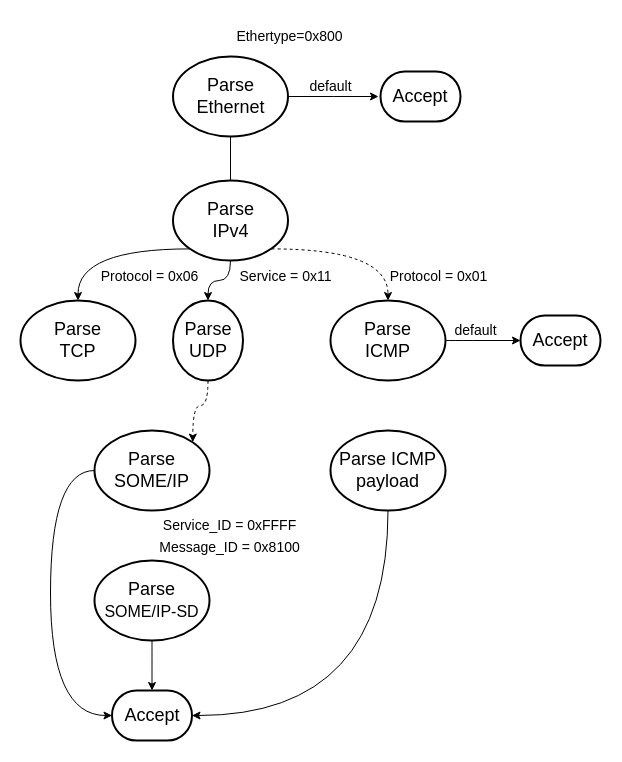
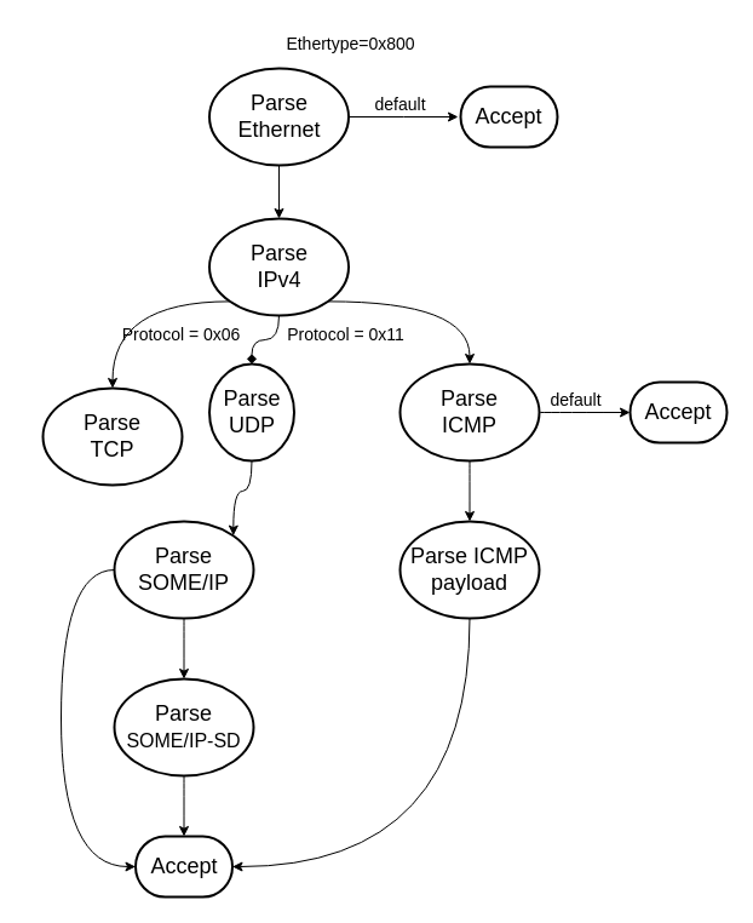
- <mxCell id="3" style="edgeStyle=orthogonalEdgeStyle;rounded=0;orthogonalLoop=1;jettySize=auto;html=1;exitX=0.5;exitY=1;exitDx=0;exitDy=0;exitPerimeter=0;entryX=0.5;entryY=0;entryDx=0;entryDy=0;entryPerimeter=0;fontSize=18;endArrow=none;" edge="1" parent="1" source="4" target="10"><mxGeometry relative="1" as="geometry" /></mxCell>
+ <mxCell id="3" style="edgeStyle=orthogonalEdgeStyle;rounded=0;orthogonalLoop=1;jettySize=auto;html=1;exitX=0.5;exitY=1;exitDx=0;exitDy=0;exitPerimeter=0;entryX=0.5;entryY=0;entryDx=0;entryDy=0;entryPerimeter=0;fontSize=18;" edge="1" parent="1" source="4" target="10"><mxGeometry relative="1" as="geometry" /></mxCell>
- <mxCell id="8" style="edgeStyle=orthogonalEdgeStyle;curved=1;rounded=0;orthogonalLoop=1;jettySize=auto;html=1;exitX=0.855;exitY=0.855;exitDx=0;exitDy=0;exitPerimeter=0;fontSize=14;dashed=1;" edge="1" parent="1" source="10" target="16"><mxGeometry relative="1" as="geometry" /></mxCell>
+ <mxCell id="8" style="edgeStyle=orthogonalEdgeStyle;curved=1;rounded=0;orthogonalLoop=1;jettySize=auto;html=1;exitX=0.855;exitY=0.855;exitDx=0;exitDy=0;exitPerimeter=0;fontSize=14;" edge="1" parent="1" source="10" target="16"><mxGeometry relative="1" as="geometry" /></mxCell>
- <mxCell id="18" value="&lt;font style=&quot;font-size: 14px&quot;&gt;Service = 0x11&lt;/font&gt;" style="text;html=1;align=center;verticalAlign=middle;resizable=0;points=[];autosize=1;strokeColor=none;fillColor=none;fontSize=18;" vertex="1" parent="1"><mxGeometry x="230" y="260" width="110" height="30" as="geometry" /></mxCell>
+ <mxCell id="18" value="&lt;font style=&quot;font-size: 14px&quot;&gt;Protocol = 0x11&lt;/font&gt;" style="text;html=1;align=center;verticalAlign=middle;resizable=0;points=[];autosize=1;strokeColor=none;fillColor=none;fontSize=18;" vertex="1" parent="1"><mxGeometry x="230" y="260" width="110" height="30" as="geometry" /></mxCell>
- <mxCell id="17" value="&lt;font style=&quot;font-size: 14px&quot;&gt;Protocol = 0x01&lt;/font&gt;" style="text;html=1;align=center;verticalAlign=middle;resizable=0;points=[];autosize=1;strokeColor=none;fillColor=none;fontSize=18;" vertex="1" parent="1"><mxGeometry x="383" y="260" width="110" height="30" as="geometry" /></mxCell>
- <mxCell id="9" style="edgeStyle=orthogonalEdgeStyle;curved=1;rounded=0;orthogonalLoop=1;jettySize=auto;html=1;exitX=0.5;exitY=1;exitDx=0;exitDy=0;exitPerimeter=0;fontSize=14;" edge="1" parent="1" source="10" target="12"><mxGeometry relative="1" as="geometry" /></mxCell>
+ <mxCell id="9" style="edgeStyle=orthogonalEdgeStyle;curved=1;rounded=0;orthogonalLoop=1;jettySize=auto;html=1;exitX=0.5;exitY=1;exitDx=0;exitDy=0;exitPerimeter=0;fontSize=14;endArrow=diamond;" edge="1" parent="1" source="10" target="12"><mxGeometry relative="1" as="geometry" /></mxCell>
- <mxCell id="13" value="Parse &lt;br&gt;TCP" style="strokeWidth=2;html=1;shape=mxgraph.flowchart.start_1;whiteSpace=wrap;fontSize=18;" vertex="1" parent="1"><mxGeometry x="20" y="300" width="115" height="80" as="geometry" /></mxCell>
+ <mxCell id="13" value="Parse &lt;br&gt;TCP" style="strokeWidth=2;html=1;shape=mxgraph.flowchart.start_1;whiteSpace=wrap;fontSize=18;" vertex="1" parent="1"><mxGeometry x="35" y="320" width="115" height="80" as="geometry" /></mxCell>
+ <mxCell id="15" style="edgeStyle=orthogonalEdgeStyle;curved=1;rounded=0;orthogonalLoop=1;jettySize=auto;html=1;exitX=0.5;exitY=1;exitDx=0;exitDy=0;exitPerimeter=0;fontSize=14;" edge="1" parent="1" source="16" target="27"><mxGeometry relative="1" as="geometry" /></mxCell>
- <mxCell id="11" style="edgeStyle=orthogonalEdgeStyle;curved=1;rounded=0;orthogonalLoop=1;jettySize=auto;html=1;exitX=0.5;exitY=1;exitDx=0;exitDy=0;exitPerimeter=0;entryX=0.855;entryY=0.145;entryDx=0;entryDy=0;entryPerimeter=0;fontSize=14;dashed=1;" edge="1" parent="1" source="12" target="25"><mxGeometry relative="1" as="geometry" /></mxCell>
+ <mxCell id="11" style="edgeStyle=orthogonalEdgeStyle;curved=1;rounded=0;orthogonalLoop=1;jettySize=auto;html=1;exitX=0.5;exitY=1;exitDx=0;exitDy=0;exitPerimeter=0;entryX=0.855;entryY=0.145;entryDx=0;entryDy=0;entryPerimeter=0;fontSize=14;" edge="1" parent="1" source="12" target="25"><mxGeometry relative="1" as="geometry" /></mxCell>
+ <mxCell id="23" style="edgeStyle=orthogonalEdgeStyle;curved=1;rounded=0;orthogonalLoop=1;jettySize=auto;html=1;exitX=0.5;exitY=1;exitDx=0;exitDy=0;exitPerimeter=0;fontSize=16;" edge="1" parent="1" source="25" target="29"><mxGeometry relative="1" as="geometry" /></mxCell>
- <mxCell id="30" value="&lt;div&gt;&lt;font style=&quot;font-size: 14px&quot;&gt;Service_ID&lt;font style=&quot;font-size: 14px&quot;&gt; = 0xFFFF&lt;/font&gt;&lt;/font&gt;&lt;/div&gt;&lt;div align=&quot;left&quot;&gt;&lt;font style=&quot;font-size: 14px&quot;&gt;&lt;font style=&quot;font-size: 14px&quot;&gt;Message_ID = 0x8100&lt;br&gt;&lt;/font&gt;&lt;/font&gt;&lt;/div&gt;" style="text;html=1;align=center;verticalAlign=middle;resizable=0;points=[];autosize=1;strokeColor=none;fillColor=none;fontSize=18;" vertex="1" parent="1"><mxGeometry x="149" y="510" width="160" height="50" as="geometry" /></mxCell>
